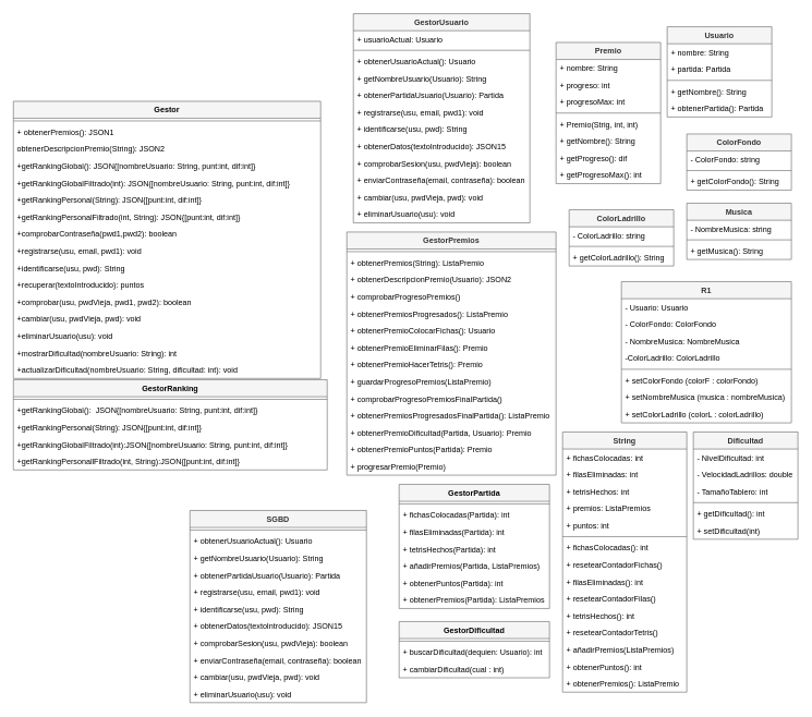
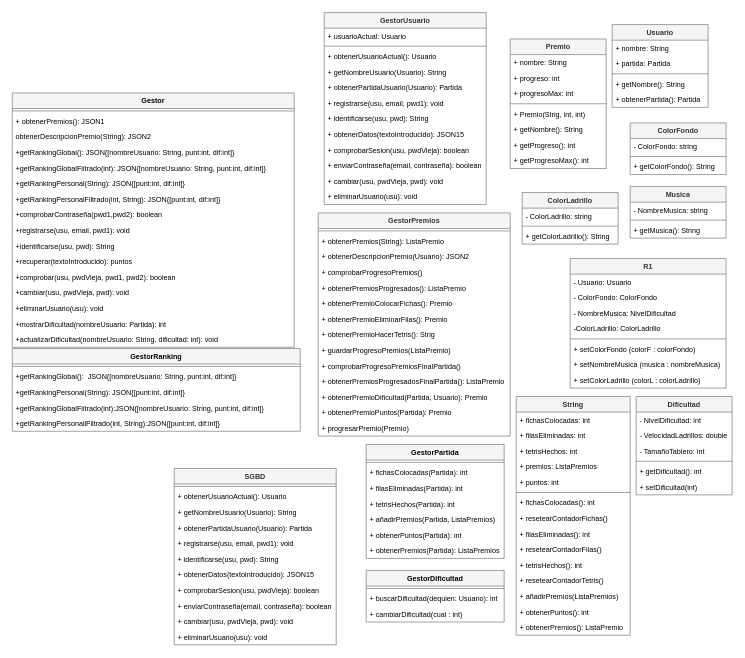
- <mxCell id="76" value="+ getProgreso(): dif" style="text;strokeColor=none;fillColor=none;align=left;verticalAlign=top;spacingLeft=4;spacingRight=4;overflow=hidden;rotatable=0;points=[[0,0.5],[1,0.5]];portConstraint=eastwest;fontColor=#000000;" parent="69" vertex="1"><mxGeometry y="164" width="160" height="26" as="geometry" /></mxCell>
+ <mxCell id="76" value="+ getProgreso(): int" style="text;strokeColor=none;fillColor=none;align=left;verticalAlign=top;spacingLeft=4;spacingRight=4;overflow=hidden;rotatable=0;points=[[0,0.5],[1,0.5]];portConstraint=eastwest;fontColor=#000000;" parent="69" vertex="1"><mxGeometry y="164" width="160" height="26" as="geometry" /></mxCell>
- <mxCell id="44" value="+ obtenerPremioColocarFichas(): Usuario" style="text;strokeColor=none;fillColor=none;align=left;verticalAlign=top;spacingLeft=4;spacingRight=4;overflow=hidden;rotatable=0;points=[[0,0.5],[1,0.5]];portConstraint=eastwest;fontColor=#000000;" parent="38" vertex="1"><mxGeometry y="138" width="320" height="26" as="geometry" /></mxCell>
+ <mxCell id="44" value="+ obtenerPremioColocarFichas(): Premio" style="text;strokeColor=none;fillColor=none;align=left;verticalAlign=top;spacingLeft=4;spacingRight=4;overflow=hidden;rotatable=0;points=[[0,0.5],[1,0.5]];portConstraint=eastwest;fontColor=#000000;" parent="38" vertex="1"><mxGeometry y="138" width="320" height="26" as="geometry" /></mxCell>
- <mxCell id="107" value="- NombreMusica: NombreMusica" style="text;strokeColor=none;fillColor=none;align=left;verticalAlign=top;spacingLeft=4;spacingRight=4;overflow=hidden;rotatable=0;points=[[0,0.5],[1,0.5]];portConstraint=eastwest;fontColor=#000000;" parent="104" vertex="1"><mxGeometry y="78" width="260" height="26" as="geometry" /></mxCell>
+ <mxCell id="107" value="- NombreMusica: NivelDificultad" style="text;strokeColor=none;fillColor=none;align=left;verticalAlign=top;spacingLeft=4;spacingRight=4;overflow=hidden;rotatable=0;points=[[0,0.5],[1,0.5]];portConstraint=eastwest;fontColor=#000000;" parent="104" vertex="1"><mxGeometry y="78" width="260" height="26" as="geometry" /></mxCell>
- <mxCell id="36" value="+mostrarDificultad(nombreUsuario: String): int" style="text;strokeColor=none;fillColor=none;align=left;verticalAlign=top;spacingLeft=4;spacingRight=4;overflow=hidden;rotatable=0;points=[[0,0.5],[1,0.5]];portConstraint=eastwest;fontColor=#000000;" parent="21" vertex="1"><mxGeometry y="372" width="470" height="26" as="geometry" /></mxCell>
+ <mxCell id="36" value="+mostrarDificultad(nombreUsuario: Partida): int" style="text;strokeColor=none;fillColor=none;align=left;verticalAlign=top;spacingLeft=4;spacingRight=4;overflow=hidden;rotatable=0;points=[[0,0.5],[1,0.5]];portConstraint=eastwest;fontColor=#000000;" parent="21" vertex="1"><mxGeometry y="372" width="470" height="26" as="geometry" /></mxCell>
- <mxCell id="46" value="+ obtenerPremioHacerTetris(): Premio" style="text;strokeColor=none;fillColor=none;align=left;verticalAlign=top;spacingLeft=4;spacingRight=4;overflow=hidden;rotatable=0;points=[[0,0.5],[1,0.5]];portConstraint=eastwest;fontColor=#000000;" parent="38" vertex="1"><mxGeometry y="190" width="320" height="26" as="geometry" /></mxCell>
+ <mxCell id="46" value="+ obtenerPremioHacerTetris(): Strig" style="text;strokeColor=none;fillColor=none;align=left;verticalAlign=top;spacingLeft=4;spacingRight=4;overflow=hidden;rotatable=0;points=[[0,0.5],[1,0.5]];portConstraint=eastwest;fontColor=#000000;" parent="38" vertex="1"><mxGeometry y="190" width="320" height="26" as="geometry" /></mxCell>
